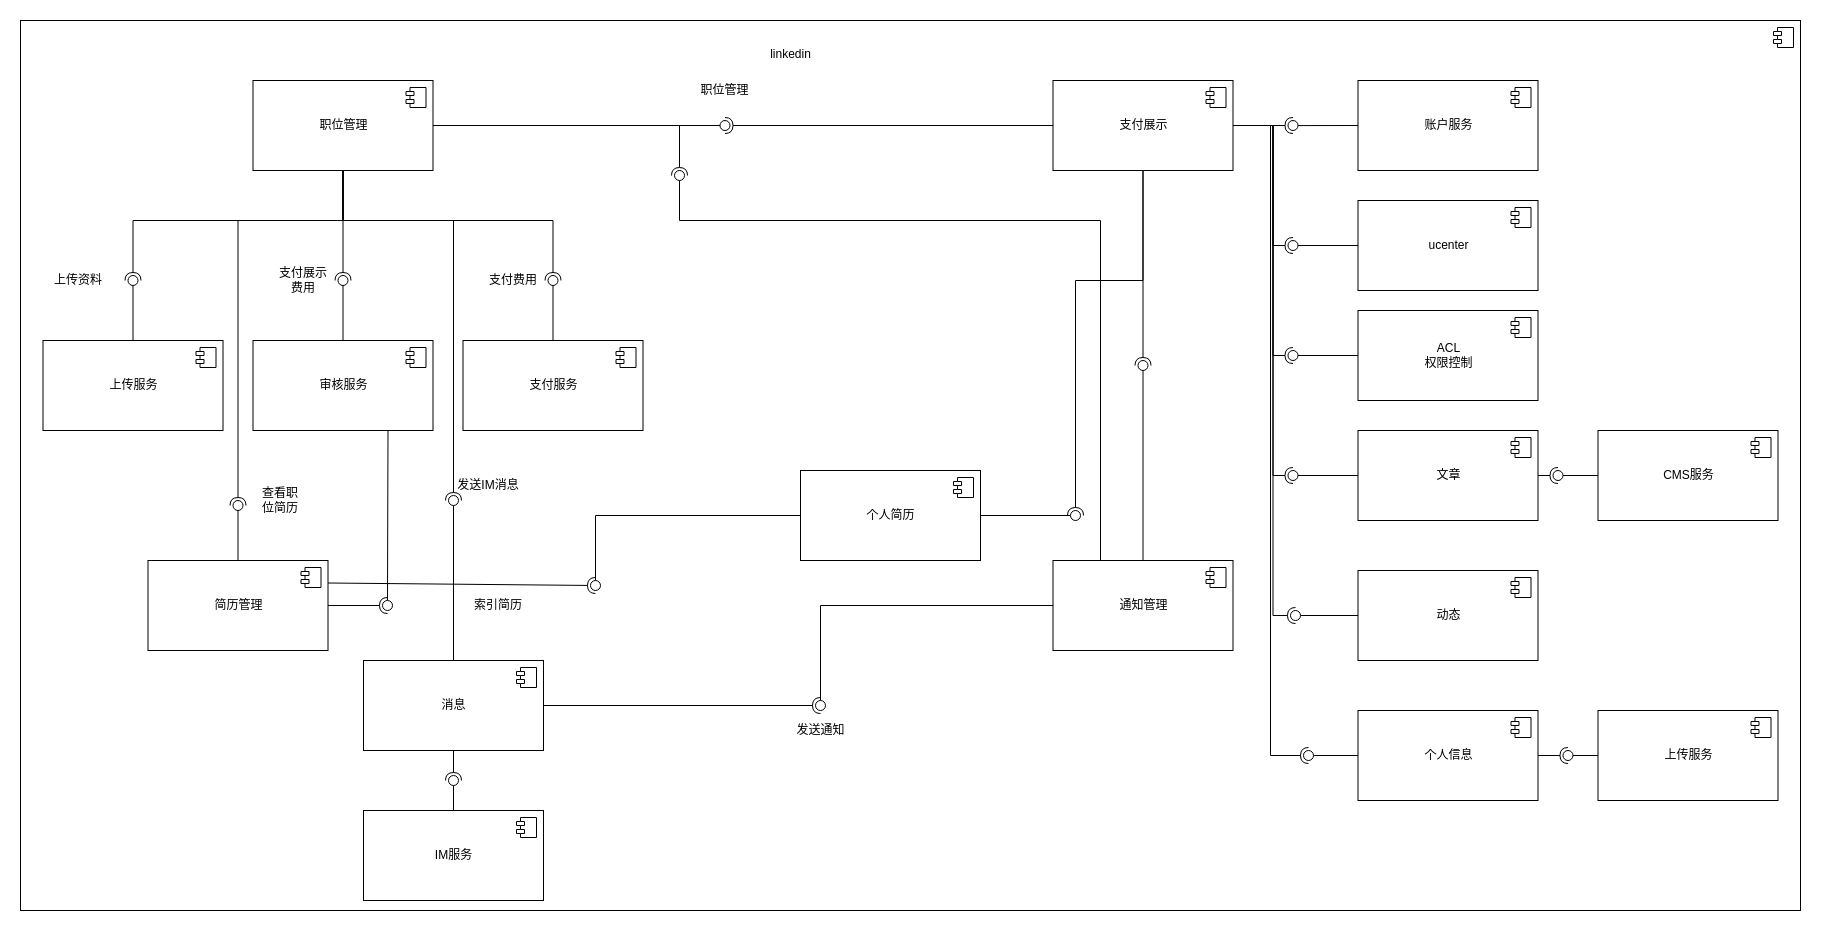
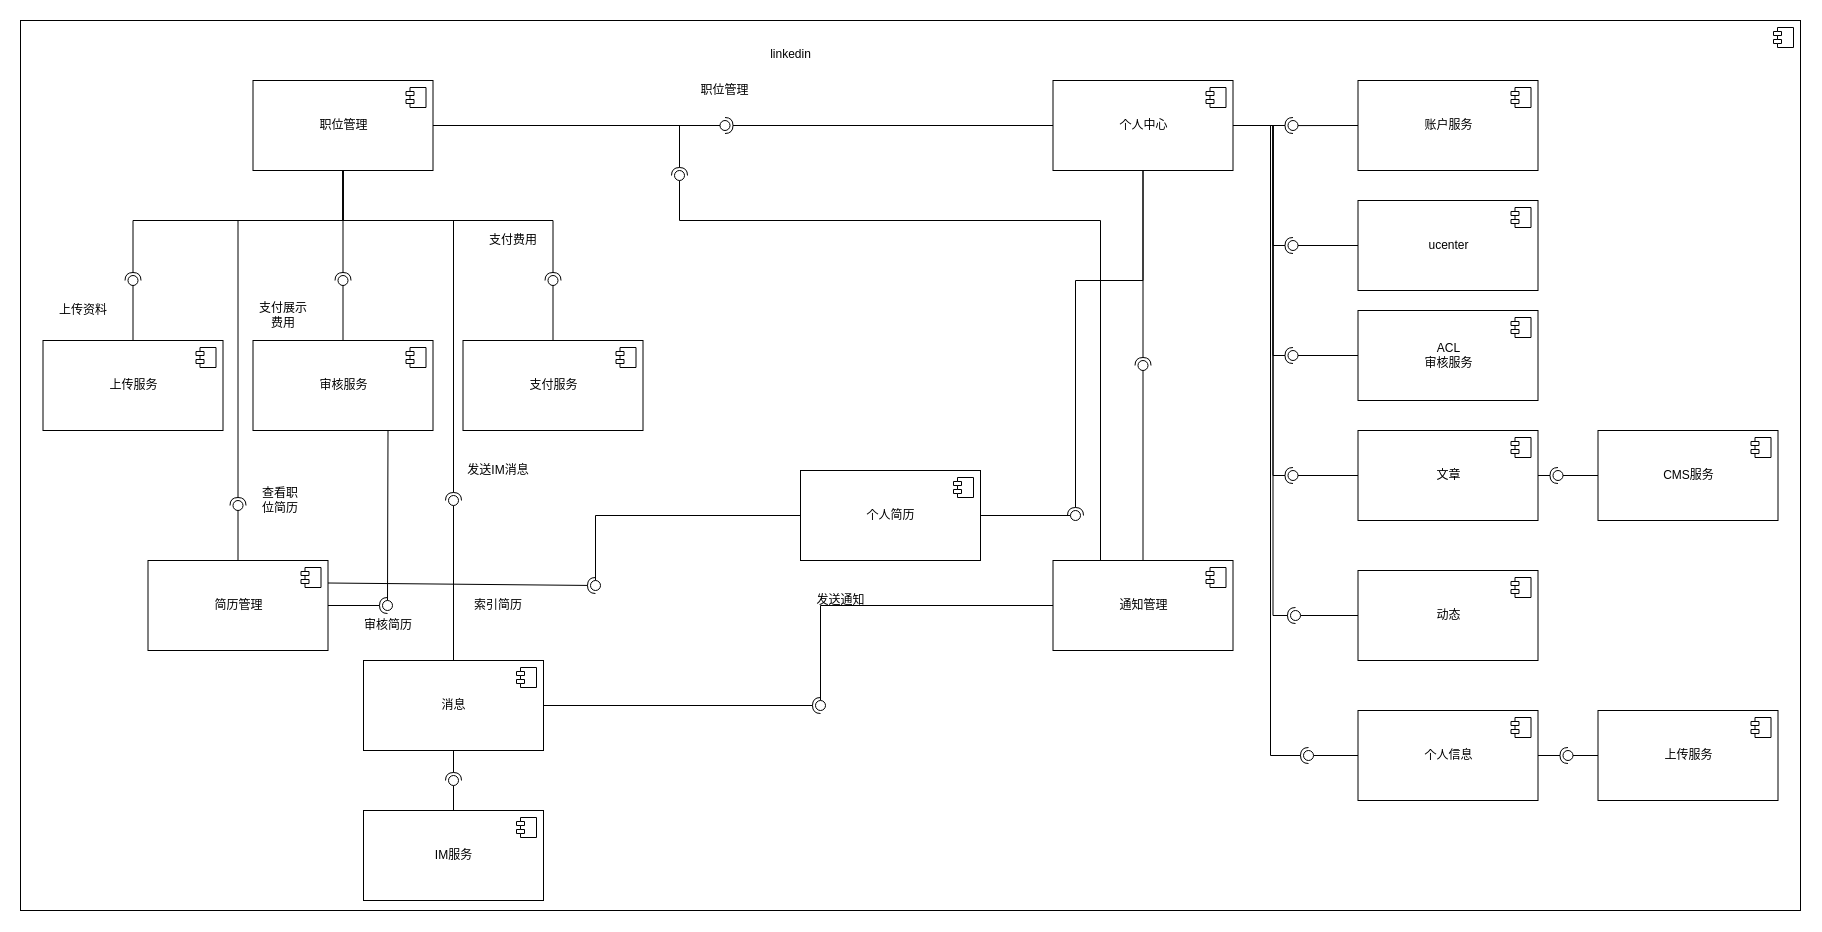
- <mxCell id="27" value="支付展示" style="html=1;" vertex="1" parent="2"><mxGeometry x="1032.5" y="60" width="180" height="90" as="geometry" /></mxCell>
+ <mxCell id="27" value="个人中心" style="html=1;" vertex="1" parent="2"><mxGeometry x="1032.5" y="60" width="180" height="90" as="geometry" /></mxCell>
- <mxCell id="82" value="上传资料" style="text;html=1;strokeColor=none;fillColor=none;align=center;verticalAlign=middle;whiteSpace=wrap;rounded=0;" vertex="1" parent="2"><mxGeometry x="22.5" y="250" width="70" height="20" as="geometry" /></mxCell>
+ <mxCell id="82" value="上传资料" style="text;html=1;strokeColor=none;fillColor=none;align=center;verticalAlign=middle;whiteSpace=wrap;rounded=0;" vertex="1" parent="2"><mxGeometry x="27.5" y="280" width="70" height="20" as="geometry" /></mxCell>
- <mxCell id="22" value="支付展示&lt;br&gt;费用" style="text;html=1;strokeColor=none;fillColor=none;align=center;verticalAlign=middle;whiteSpace=wrap;rounded=0;" vertex="1" parent="2"><mxGeometry x="247.5" y="250" width="70" height="20" as="geometry" /></mxCell>
+ <mxCell id="22" value="支付展示&lt;br&gt;费用" style="text;html=1;strokeColor=none;fillColor=none;align=center;verticalAlign=middle;whiteSpace=wrap;rounded=0;" vertex="1" parent="2"><mxGeometry x="227.5" y="285" width="70" height="20" as="geometry" /></mxCell>
- <mxCell id="23" value="支付费用" style="text;html=1;strokeColor=none;fillColor=none;align=center;verticalAlign=middle;whiteSpace=wrap;rounded=0;" vertex="1" parent="2"><mxGeometry x="457.5" y="250" width="70" height="20" as="geometry" /></mxCell>
+ <mxCell id="23" value="支付费用" style="text;html=1;strokeColor=none;fillColor=none;align=center;verticalAlign=middle;whiteSpace=wrap;rounded=0;" vertex="1" parent="2"><mxGeometry x="457.5" y="210" width="70" height="20" as="geometry" /></mxCell>
- <mxCell id="33" value="ACL&lt;br&gt;权限控制" style="html=1;" vertex="1" parent="2"><mxGeometry x="1337.5" y="290" width="180" height="90" as="geometry" /></mxCell>
+ <mxCell id="33" value="ACL&lt;br&gt;审核服务" style="html=1;" vertex="1" parent="2"><mxGeometry x="1337.5" y="290" width="180" height="90" as="geometry" /></mxCell>
- <mxCell id="101" value="发送IM消息" style="text;html=1;strokeColor=none;fillColor=none;align=center;verticalAlign=middle;whiteSpace=wrap;rounded=0;" vertex="1" parent="2"><mxGeometry x="433" y="455" width="70" height="20" as="geometry" /></mxCell>
+ <mxCell id="101" value="发送IM消息" style="text;html=1;strokeColor=none;fillColor=none;align=center;verticalAlign=middle;whiteSpace=wrap;rounded=0;" vertex="1" parent="2"><mxGeometry x="443" y="440" width="70" height="20" as="geometry" /></mxCell>
+ <mxCell id="77" value="审核简历" style="text;html=1;strokeColor=none;fillColor=none;align=center;verticalAlign=middle;whiteSpace=wrap;rounded=0;" vertex="1" parent="2"><mxGeometry x="327.5" y="595" width="80" height="20" as="geometry" /></mxCell>
- <mxCell id="96" value="发送通知" style="text;html=1;strokeColor=none;fillColor=none;align=center;verticalAlign=middle;whiteSpace=wrap;rounded=0;" vertex="1" parent="2"><mxGeometry x="772.5" y="700" width="55" height="20" as="geometry" /></mxCell>
+ <mxCell id="96" value="发送通知" style="text;html=1;strokeColor=none;fillColor=none;align=center;verticalAlign=middle;whiteSpace=wrap;rounded=0;" vertex="1" parent="2"><mxGeometry x="792.5" y="570" width="55" height="20" as="geometry" /></mxCell>
